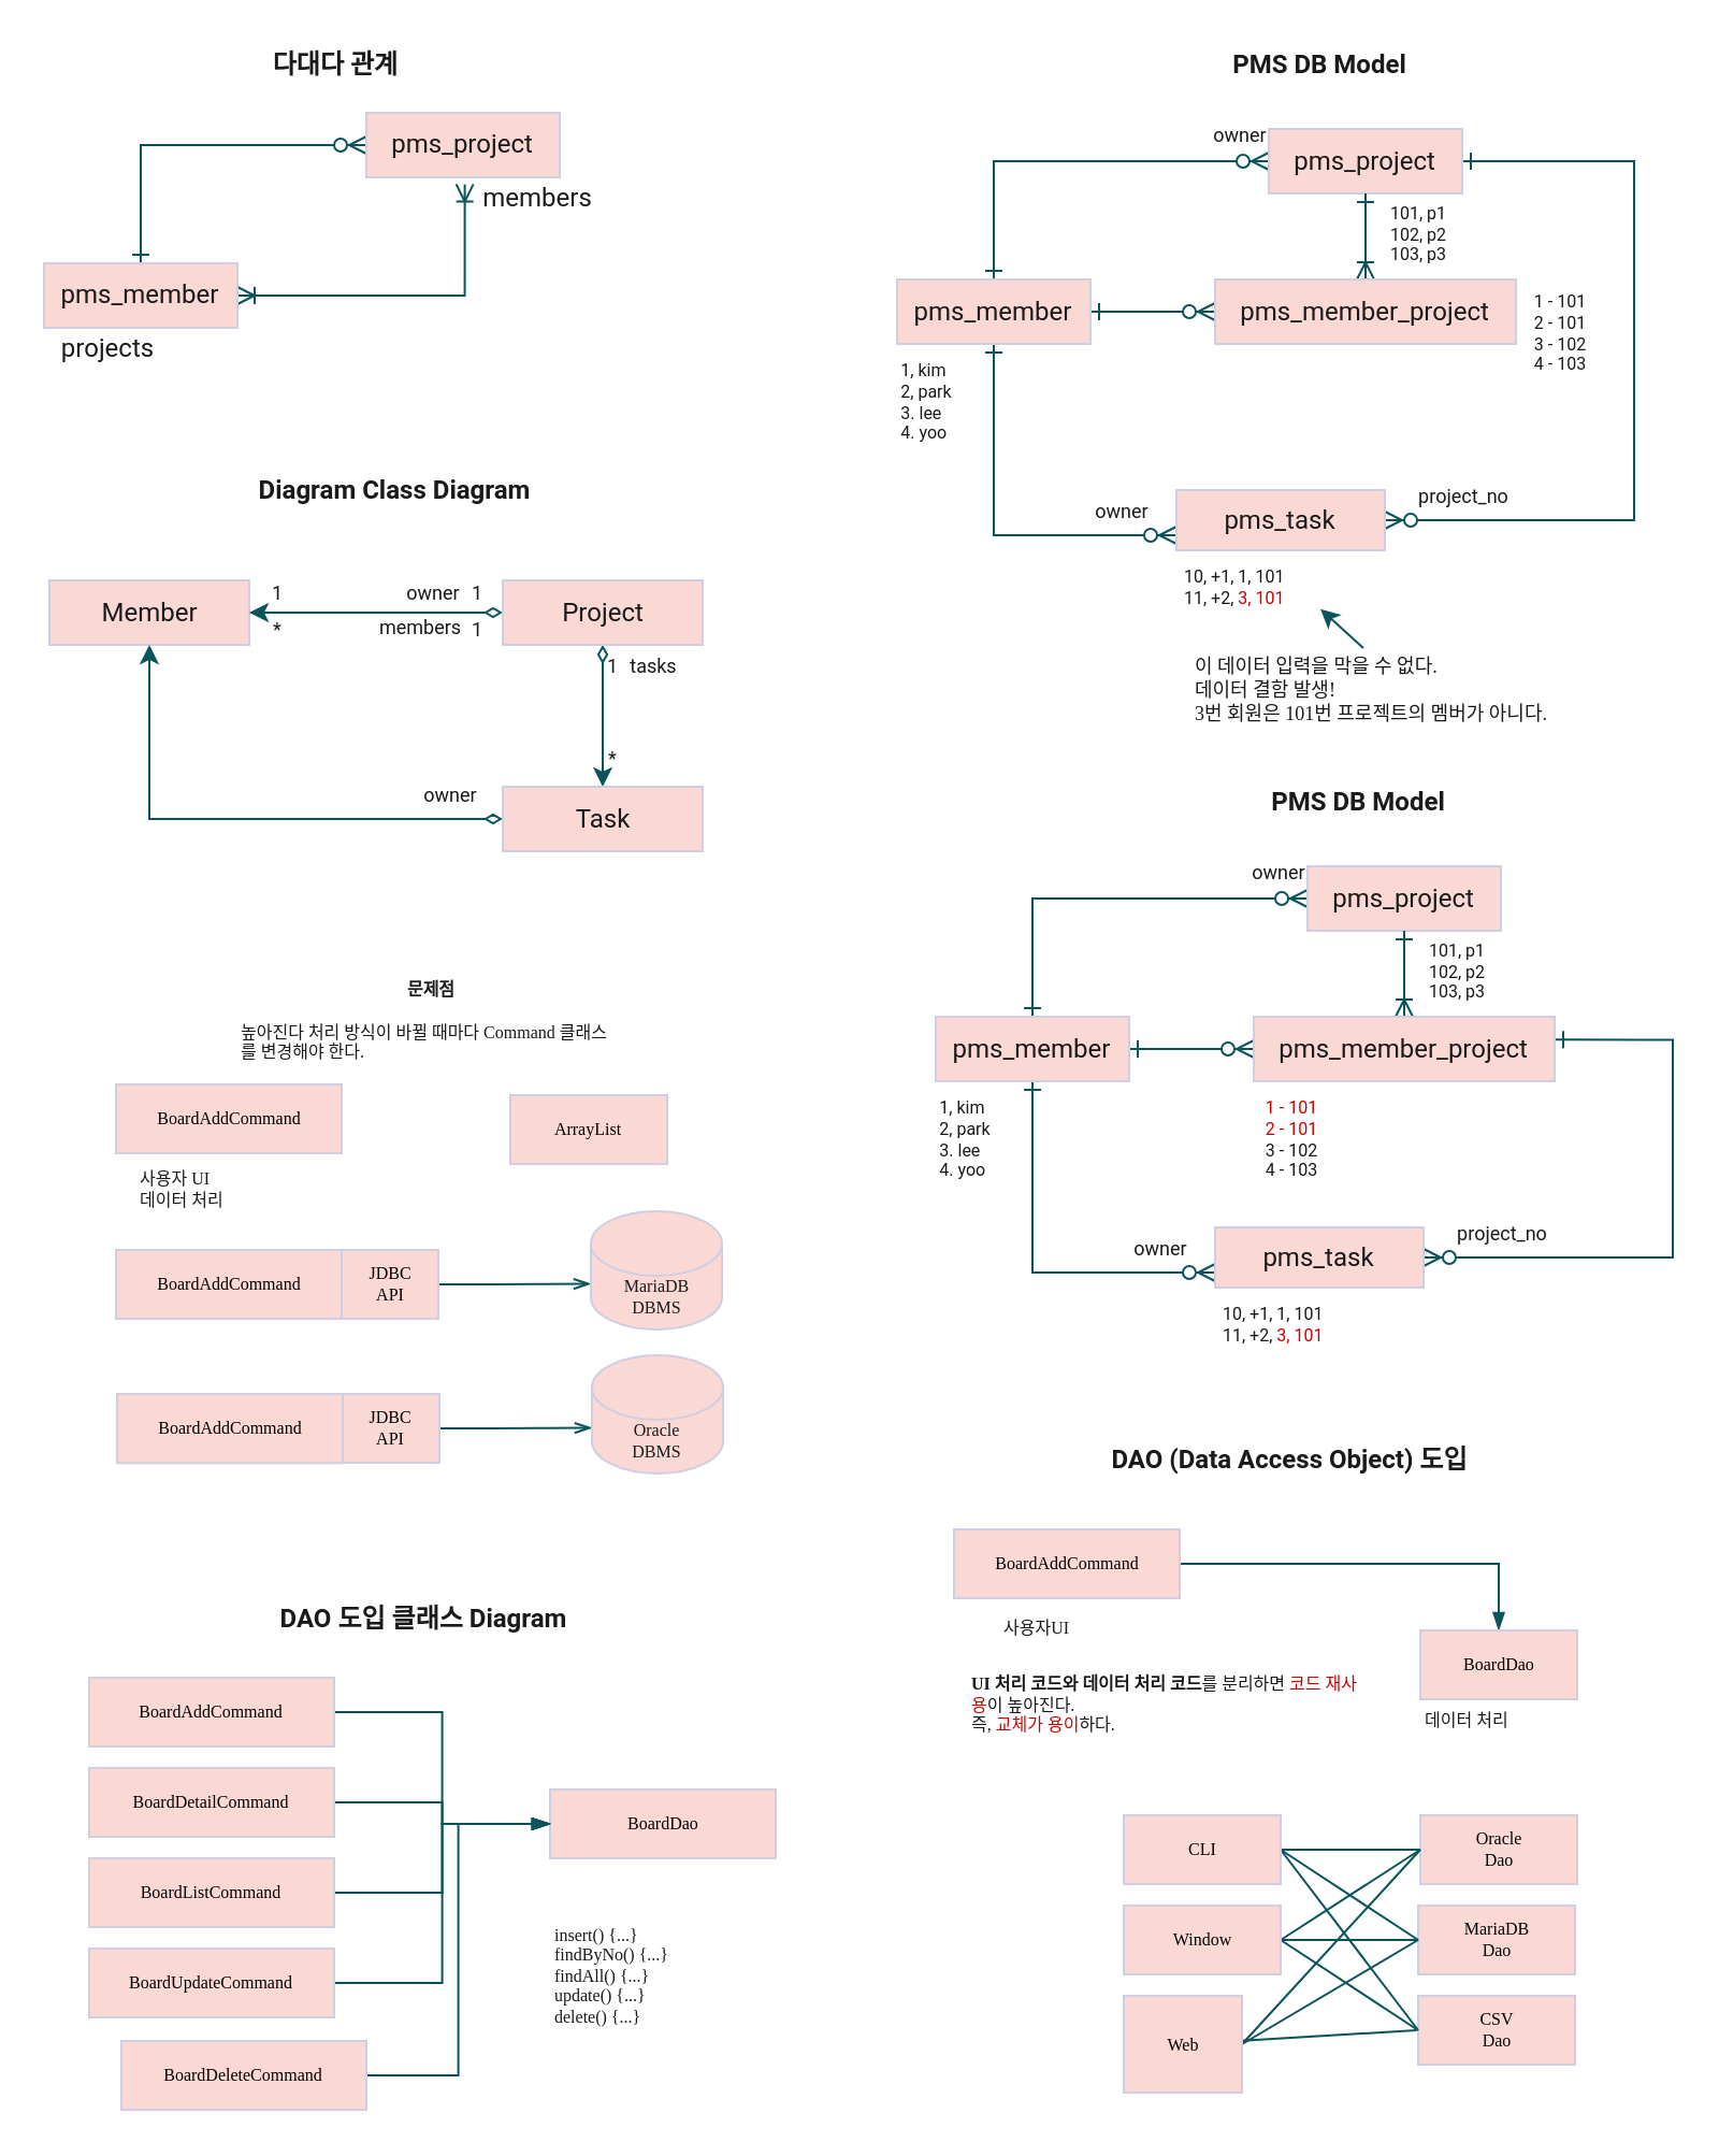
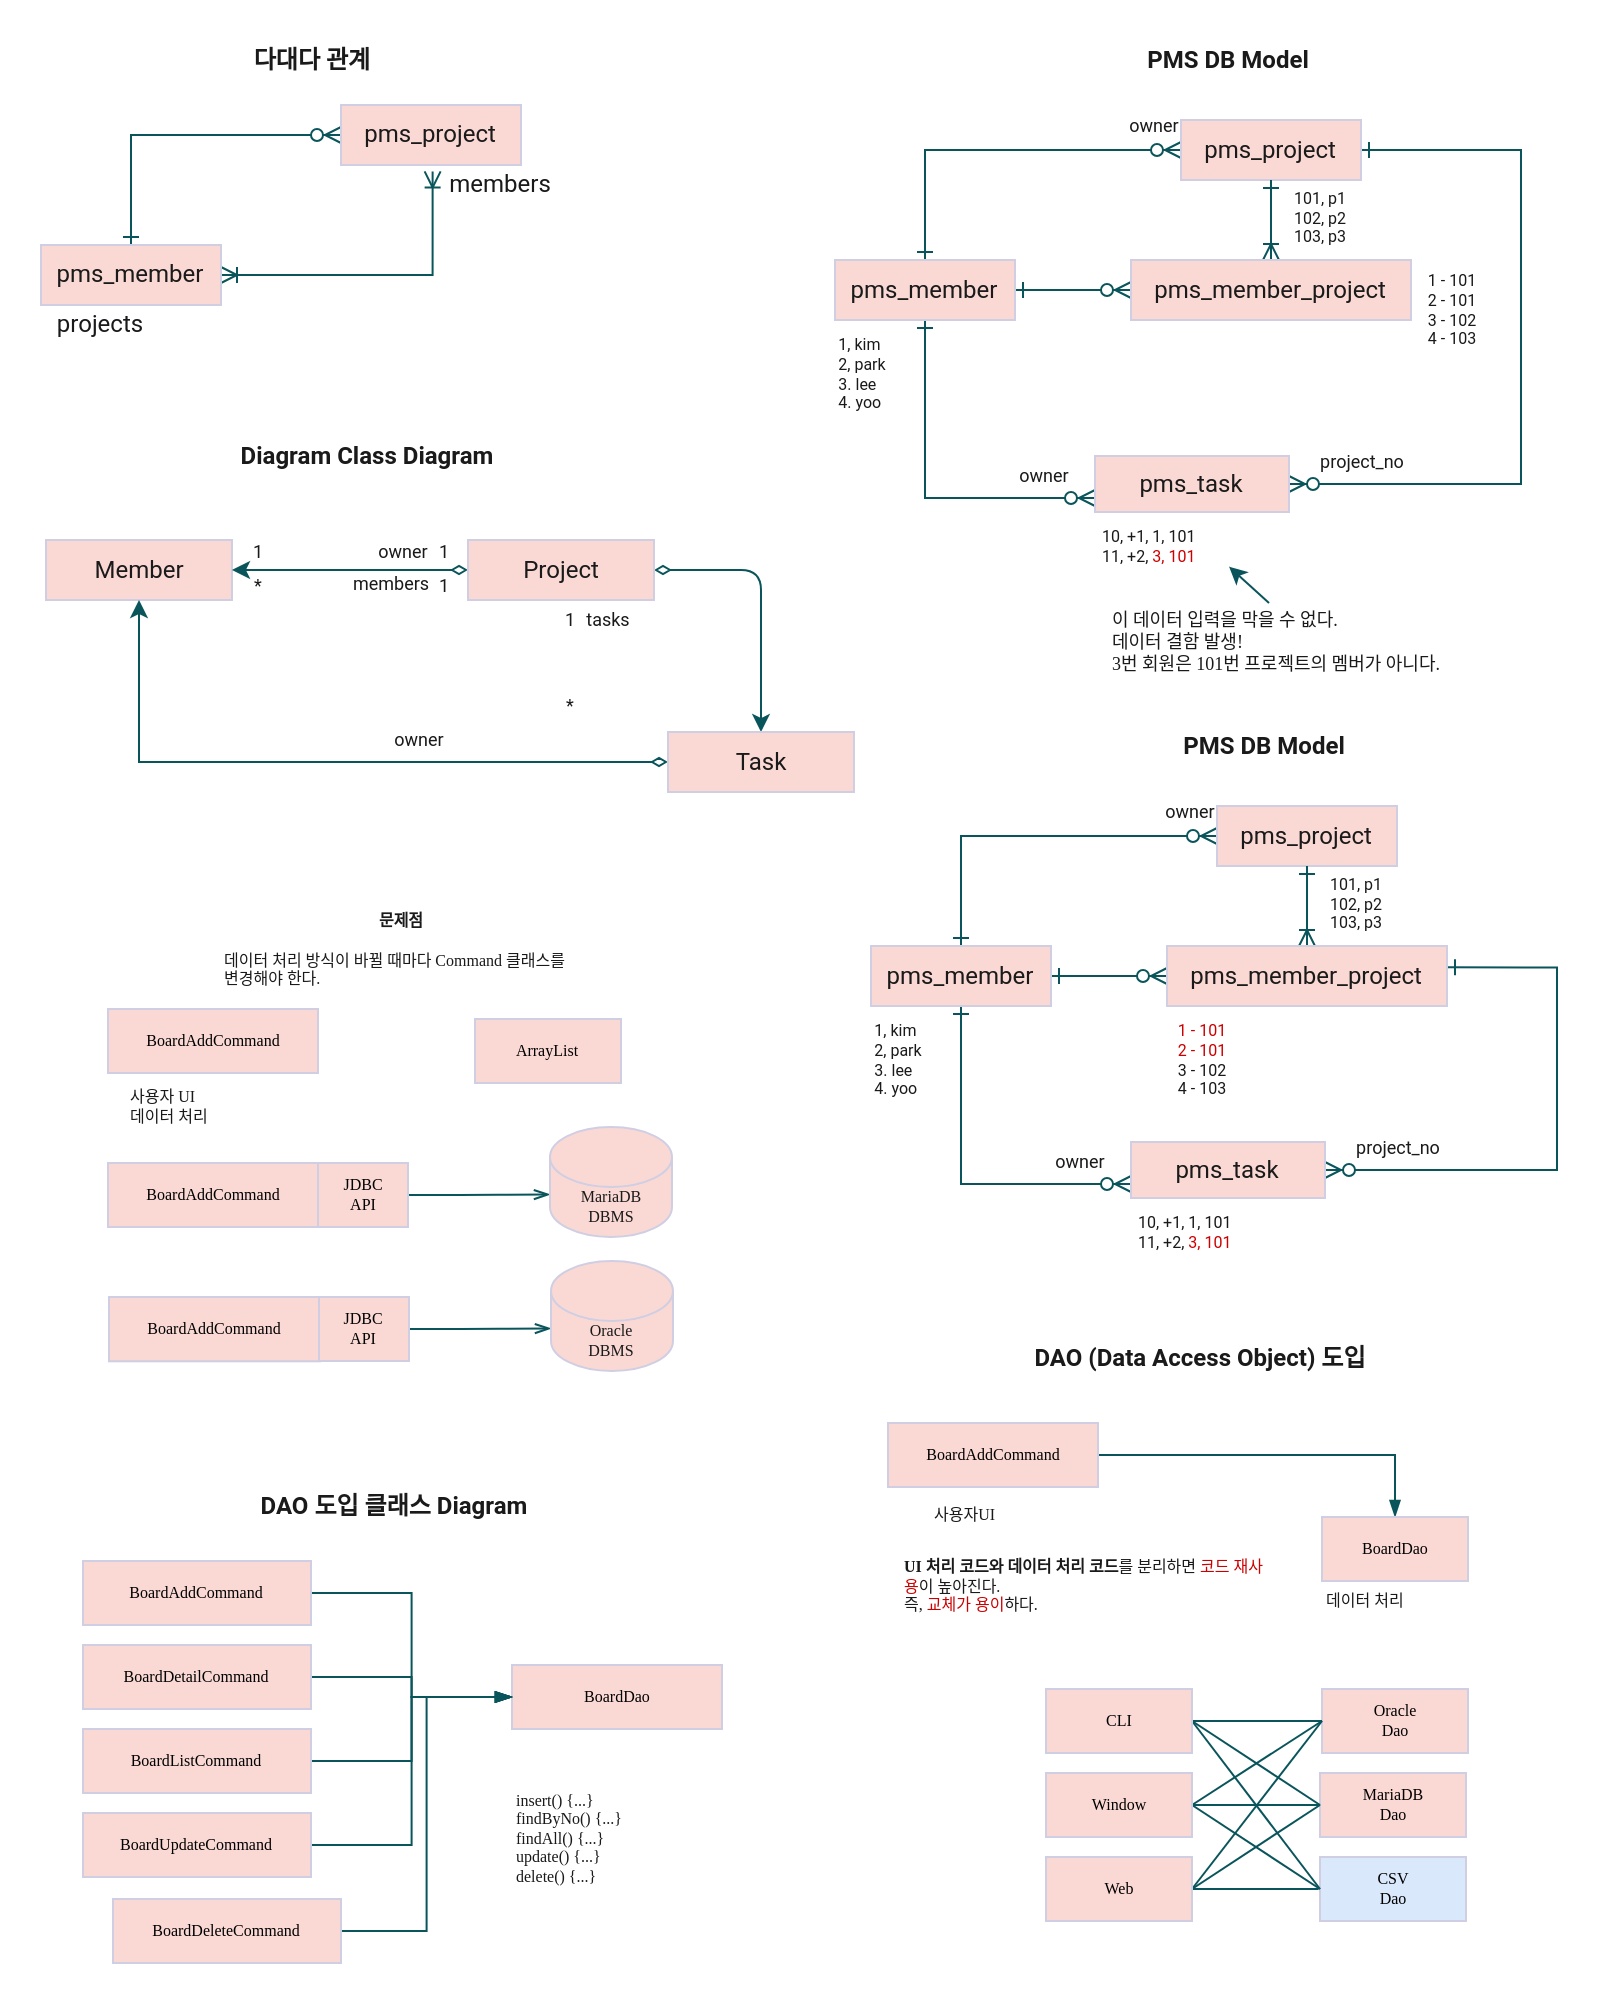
- <mxCell id="26" value="Task" style="rounded=0;whiteSpace=wrap;html=1;sketch=0;fontSize=12;fillColor=#FAD9D5;strokeColor=#D0CEE2;fontColor=#1A1A1A;fontFamily=Roboto;fontSource=https%3A%2F%2Ffonts.googleapis.com%2Fcss%3Ffamily%3DRoboto;" vertex="1" parent="1"><mxGeometry x="233.5" y="365.5" width="93" height="30" as="geometry" /></mxCell>
+ <mxCell id="26" value="Task" style="rounded=0;whiteSpace=wrap;html=1;sketch=0;fontSize=12;fillColor=#FAD9D5;strokeColor=#D0CEE2;fontColor=#1A1A1A;fontFamily=Roboto;fontSource=https%3A%2F%2Ffonts.googleapis.com%2Fcss%3Ffamily%3DRoboto;" vertex="1" parent="1"><mxGeometry x="333.5" y="365.5" width="93" height="30" as="geometry" /></mxCell>
- <mxCell id="73" value="&lt;div style=&quot;text-align: center&quot;&gt;&lt;b&gt;문제점&lt;br&gt;&lt;br&gt;&lt;/b&gt;&lt;/div&gt;높아진다 처리 방식이 바뀔 때마다 Command 클래스를 변경해야 한다." style="text;html=1;strokeColor=none;fillColor=none;align=left;verticalAlign=middle;whiteSpace=wrap;rounded=0;sketch=0;fontFamily=Noto Sans KR;fontSource=https%3A%2F%2Ffonts.googleapis.com%2Fcss%3Ffamily%3DNoto%2BSans%2BKR;fontSize=8;fontColor=#1A1A1A;" vertex="1" parent="1"><mxGeometry x="109.5" y="454" width="179" height="41.5" as="geometry" /></mxCell>
+ <mxCell id="73" value="&lt;div style=&quot;text-align: center&quot;&gt;&lt;b&gt;문제점&lt;br&gt;&lt;br&gt;&lt;/b&gt;&lt;/div&gt;데이터 처리 방식이 바뀔 때마다 Command 클래스를 변경해야 한다." style="text;html=1;strokeColor=none;fillColor=none;align=left;verticalAlign=middle;whiteSpace=wrap;rounded=0;sketch=0;fontFamily=Noto Sans KR;fontSource=https%3A%2F%2Ffonts.googleapis.com%2Fcss%3Ffamily%3DNoto%2BSans%2BKR;fontSize=8;fontColor=#1A1A1A;" vertex="1" parent="1"><mxGeometry x="109.5" y="454" width="179" height="41.5" as="geometry" /></mxCell>
- <mxCell id="82" value="CSV&lt;br&gt;Dao" style="rounded=0;whiteSpace=wrap;html=1;sketch=0;strokeColor=#D0CEE2;fillColor=#FAD9D5;fontFamily=Noto Sans KR;fontSource=https%3A%2F%2Ffonts.googleapis.com%2Fcss%3Ffamily%3DNoto%2BSans%2BKR;fontSize=8;align=center;" vertex="1" parent="1"><mxGeometry x="659.5" y="928" width="73" height="32" as="geometry" /></mxCell>
+ <mxCell id="82" value="CSV&lt;br&gt;Dao" style="rounded=0;whiteSpace=wrap;html=1;sketch=0;strokeColor=#D0CEE2;fillColor=#dae8fc;fontFamily=Noto Sans KR;fontSource=https%3A%2F%2Ffonts.googleapis.com%2Fcss%3Ffamily%3DNoto%2BSans%2BKR;fontSize=8;align=center;" vertex="1" parent="1"><mxGeometry x="659.5" y="928" width="73" height="32" as="geometry" /></mxCell>
- <mxCell id="95" value="Web" style="rounded=0;whiteSpace=wrap;html=1;sketch=0;strokeColor=#D0CEE2;fillColor=#FAD9D5;fontFamily=Noto Sans KR;fontSource=https%3A%2F%2Ffonts.googleapis.com%2Fcss%3Ffamily%3DNoto%2BSans%2BKR;fontSize=8;align=center;" vertex="1" parent="1"><mxGeometry x="522.5" y="928" width="55" height="45" as="geometry" /></mxCell>
+ <mxCell id="95" value="Web" style="rounded=0;whiteSpace=wrap;html=1;sketch=0;strokeColor=#D0CEE2;fillColor=#FAD9D5;fontFamily=Noto Sans KR;fontSource=https%3A%2F%2Ffonts.googleapis.com%2Fcss%3Ffamily%3DNoto%2BSans%2BKR;fontSize=8;align=center;" vertex="1" parent="1"><mxGeometry x="522.5" y="928" width="73" height="32" as="geometry" /></mxCell>
